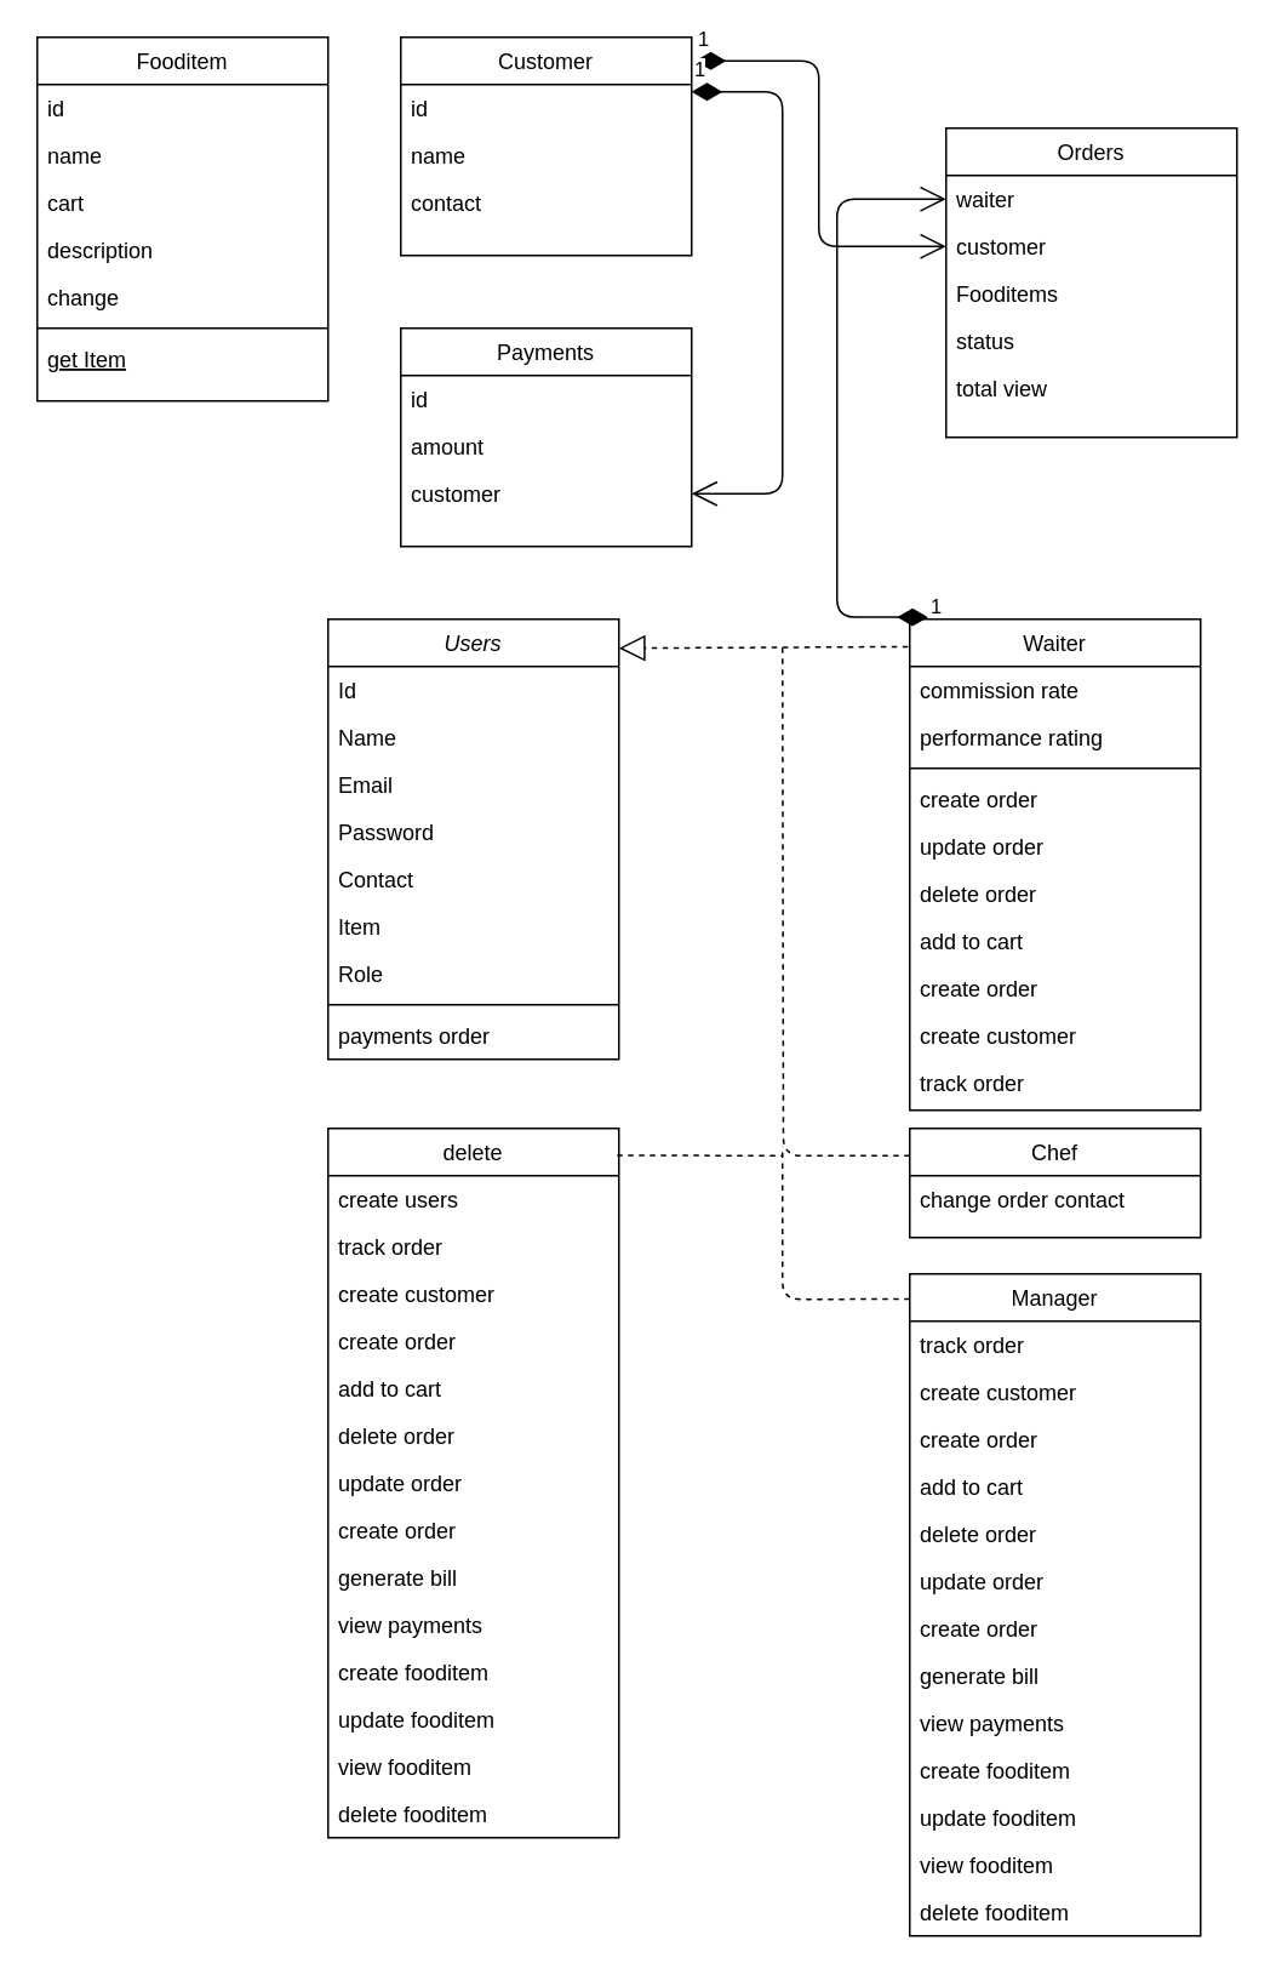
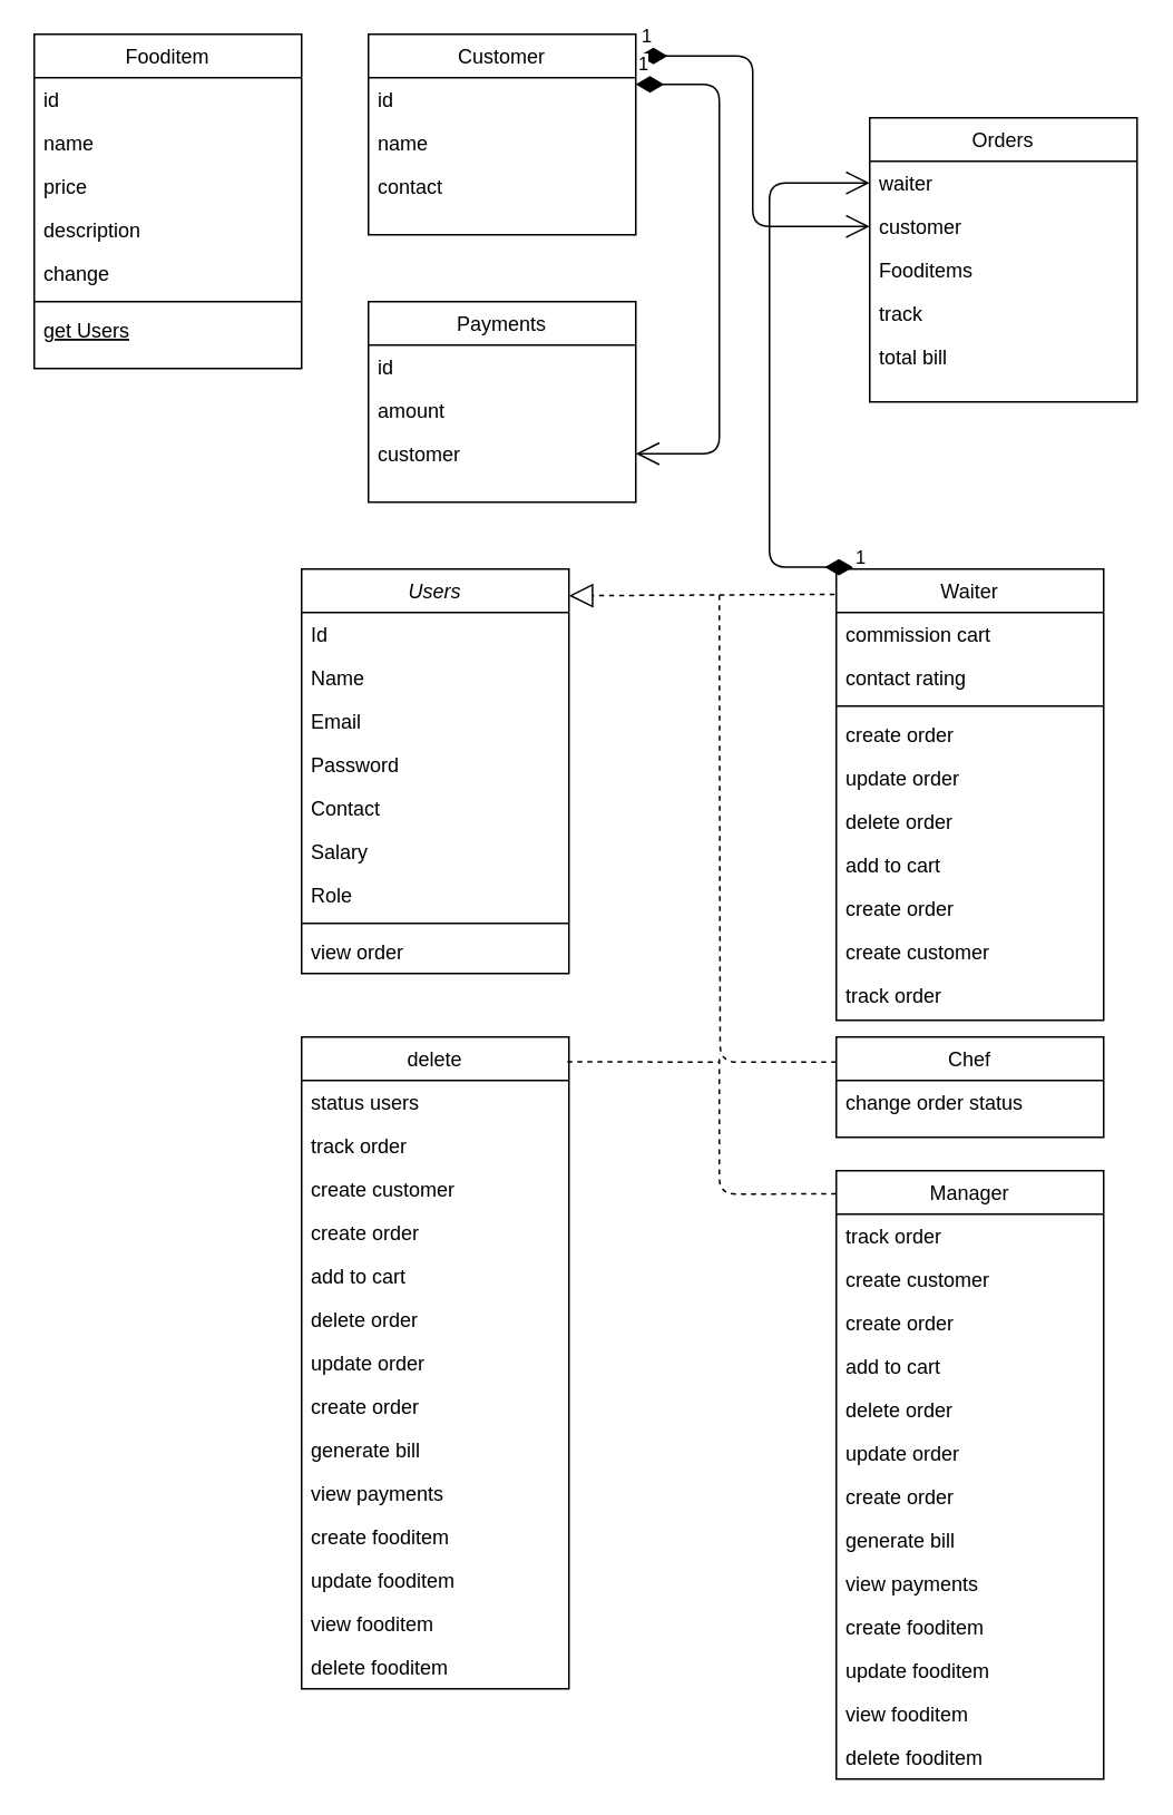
- <mxCell id="15" value="cart" style="text;align=left;verticalAlign=top;spacingLeft=4;spacingRight=4;overflow=hidden;rotatable=0;points=[[0,0.5],[1,0.5]];portConstraint=eastwest;rounded=0;shadow=0;html=0;" parent="12" vertex="1"><mxGeometry y="78" width="160" height="26" as="geometry" /></mxCell>
+ <mxCell id="15" value="price" style="text;align=left;verticalAlign=top;spacingLeft=4;spacingRight=4;overflow=hidden;rotatable=0;points=[[0,0.5],[1,0.5]];portConstraint=eastwest;rounded=0;shadow=0;html=0;" parent="12" vertex="1"><mxGeometry y="78" width="160" height="26" as="geometry" /></mxCell>
- <mxCell id="74" value="status" style="text;align=left;verticalAlign=top;spacingLeft=4;spacingRight=4;overflow=hidden;rotatable=0;points=[[0,0.5],[1,0.5]];portConstraint=eastwest;rounded=0;shadow=0;html=0;" parent="70" vertex="1"><mxGeometry y="104" width="160" height="26" as="geometry" /></mxCell>
+ <mxCell id="74" value="track" style="text;align=left;verticalAlign=top;spacingLeft=4;spacingRight=4;overflow=hidden;rotatable=0;points=[[0,0.5],[1,0.5]];portConstraint=eastwest;rounded=0;shadow=0;html=0;" parent="70" vertex="1"><mxGeometry y="104" width="160" height="26" as="geometry" /></mxCell>
- <mxCell id="19" value="get Item" style="text;align=left;verticalAlign=top;spacingLeft=4;spacingRight=4;overflow=hidden;rotatable=0;points=[[0,0.5],[1,0.5]];portConstraint=eastwest;fontStyle=4" parent="12" vertex="1"><mxGeometry y="164" width="160" height="26" as="geometry" /></mxCell>
+ <mxCell id="19" value="get Users" style="text;align=left;verticalAlign=top;spacingLeft=4;spacingRight=4;overflow=hidden;rotatable=0;points=[[0,0.5],[1,0.5]];portConstraint=eastwest;fontStyle=4" parent="12" vertex="1"><mxGeometry y="164" width="160" height="26" as="geometry" /></mxCell>
- <mxCell id="75" value="total view" style="text;align=left;verticalAlign=top;spacingLeft=4;spacingRight=4;overflow=hidden;rotatable=0;points=[[0,0.5],[1,0.5]];portConstraint=eastwest;rounded=0;shadow=0;html=0;" parent="70" vertex="1"><mxGeometry y="130" width="160" height="26" as="geometry" /></mxCell>
+ <mxCell id="75" value="total bill" style="text;align=left;verticalAlign=top;spacingLeft=4;spacingRight=4;overflow=hidden;rotatable=0;points=[[0,0.5],[1,0.5]];portConstraint=eastwest;rounded=0;shadow=0;html=0;" parent="70" vertex="1"><mxGeometry y="130" width="160" height="26" as="geometry" /></mxCell>
- <mxCell id="23" value="commission rate" style="text;align=left;verticalAlign=top;spacingLeft=4;spacingRight=4;overflow=hidden;rotatable=0;points=[[0,0.5],[1,0.5]];portConstraint=eastwest;" parent="22" vertex="1"><mxGeometry y="26" width="160" height="26" as="geometry" /></mxCell>
+ <mxCell id="23" value="commission cart" style="text;align=left;verticalAlign=top;spacingLeft=4;spacingRight=4;overflow=hidden;rotatable=0;points=[[0,0.5],[1,0.5]];portConstraint=eastwest;" parent="22" vertex="1"><mxGeometry y="26" width="160" height="26" as="geometry" /></mxCell>
- <mxCell id="24" value="performance rating" style="text;align=left;verticalAlign=top;spacingLeft=4;spacingRight=4;overflow=hidden;rotatable=0;points=[[0,0.5],[1,0.5]];portConstraint=eastwest;" parent="22" vertex="1"><mxGeometry y="52" width="160" height="26" as="geometry" /></mxCell>
+ <mxCell id="24" value="contact rating" style="text;align=left;verticalAlign=top;spacingLeft=4;spacingRight=4;overflow=hidden;rotatable=0;points=[[0,0.5],[1,0.5]];portConstraint=eastwest;" parent="22" vertex="1"><mxGeometry y="52" width="160" height="26" as="geometry" /></mxCell>
- <mxCell id="8" value="Item" style="text;align=left;verticalAlign=top;spacingLeft=4;spacingRight=4;overflow=hidden;rotatable=0;points=[[0,0.5],[1,0.5]];portConstraint=eastwest;rounded=0;shadow=0;html=0;" parent="2" vertex="1"><mxGeometry y="156" width="160" height="26" as="geometry" /></mxCell>
+ <mxCell id="8" value="Salary" style="text;align=left;verticalAlign=top;spacingLeft=4;spacingRight=4;overflow=hidden;rotatable=0;points=[[0,0.5],[1,0.5]];portConstraint=eastwest;rounded=0;shadow=0;html=0;" parent="2" vertex="1"><mxGeometry y="156" width="160" height="26" as="geometry" /></mxCell>
- <mxCell id="11" value="payments order" style="text;align=left;verticalAlign=top;spacingLeft=4;spacingRight=4;overflow=hidden;rotatable=0;points=[[0,0.5],[1,0.5]];portConstraint=eastwest;" parent="2" vertex="1"><mxGeometry y="216" width="160" height="26" as="geometry" /></mxCell>
+ <mxCell id="11" value="view order" style="text;align=left;verticalAlign=top;spacingLeft=4;spacingRight=4;overflow=hidden;rotatable=0;points=[[0,0.5],[1,0.5]];portConstraint=eastwest;" parent="2" vertex="1"><mxGeometry y="216" width="160" height="26" as="geometry" /></mxCell>
- <mxCell id="48" value="create users" style="text;align=left;verticalAlign=top;spacingLeft=4;spacingRight=4;overflow=hidden;rotatable=0;points=[[0,0.5],[1,0.5]];portConstraint=eastwest;rounded=0;shadow=0;html=0;" parent="47" vertex="1"><mxGeometry y="26" width="160" height="26" as="geometry" /></mxCell>
+ <mxCell id="48" value="status users" style="text;align=left;verticalAlign=top;spacingLeft=4;spacingRight=4;overflow=hidden;rotatable=0;points=[[0,0.5],[1,0.5]];portConstraint=eastwest;rounded=0;shadow=0;html=0;" parent="47" vertex="1"><mxGeometry y="26" width="160" height="26" as="geometry" /></mxCell>
- <mxCell id="21" value="change order contact" style="text;align=left;verticalAlign=top;spacingLeft=4;spacingRight=4;overflow=hidden;rotatable=0;points=[[0,0.5],[1,0.5]];portConstraint=eastwest;" parent="20" vertex="1"><mxGeometry y="26" width="160" height="26" as="geometry" /></mxCell>
+ <mxCell id="21" value="change order status" style="text;align=left;verticalAlign=top;spacingLeft=4;spacingRight=4;overflow=hidden;rotatable=0;points=[[0,0.5],[1,0.5]];portConstraint=eastwest;" parent="20" vertex="1"><mxGeometry y="26" width="160" height="26" as="geometry" /></mxCell>
